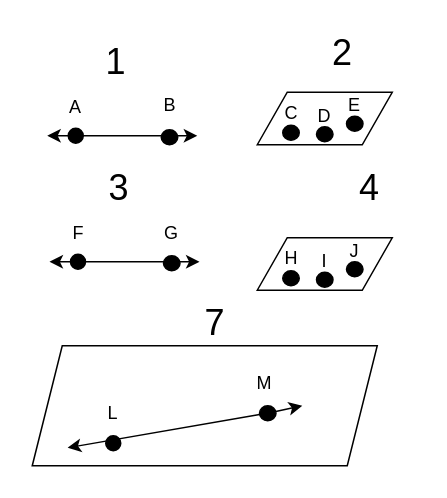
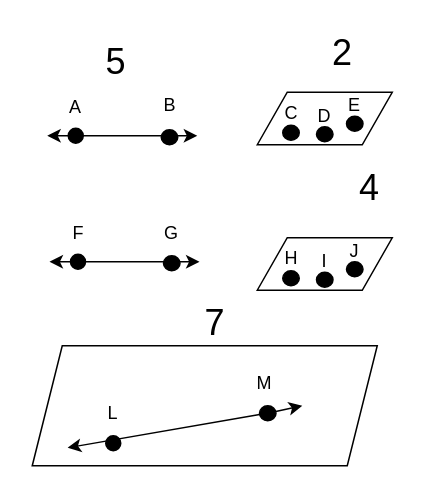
- <mxCell id="8" value="&lt;font style=&quot;font-size: 24px;&quot;&gt;1&lt;/font&gt;" style="text;html=1;strokeColor=none;fillColor=none;align=center;verticalAlign=middle;whiteSpace=wrap;rounded=0;" vertex="1" parent="1"><mxGeometry x="47" y="26" width="60" height="30" as="geometry" /></mxCell>
+ <mxCell id="8" value="&lt;font style=&quot;font-size: 24px;&quot;&gt;5&lt;/font&gt;" style="text;html=1;strokeColor=none;fillColor=none;align=center;verticalAlign=middle;whiteSpace=wrap;rounded=0;" vertex="1" parent="1"><mxGeometry x="47" y="26" width="60" height="30" as="geometry" /></mxCell>
- <mxCell id="20" value="&lt;font style=&quot;font-size: 24px;&quot;&gt;3&lt;/font&gt;" style="text;html=1;strokeColor=none;fillColor=none;align=center;verticalAlign=middle;whiteSpace=wrap;rounded=0;" vertex="1" parent="1"><mxGeometry x="48.5" y="110" width="60" height="30" as="geometry" /></mxCell>
